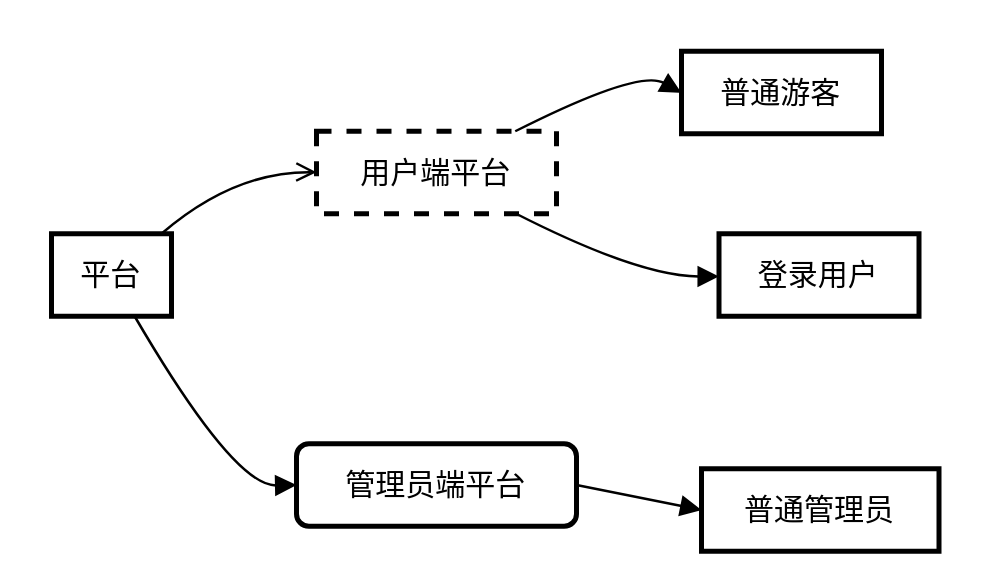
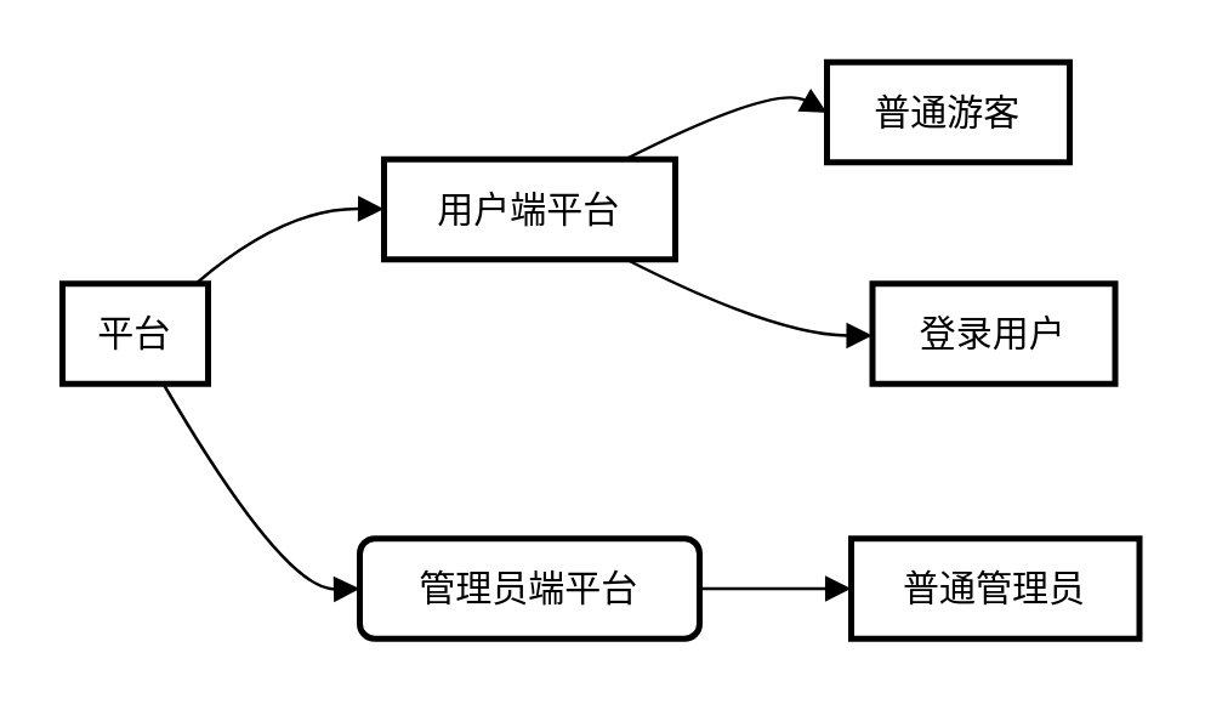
- <mxCell id="3" value="用户端平台" style="whiteSpace=wrap;strokeWidth=2;dashed=1;" vertex="1" parent="1"><mxGeometry x="126" y="52" width="96" height="33" as="geometry" /></mxCell>
+ <mxCell id="3" value="用户端平台" style="whiteSpace=wrap;strokeWidth=2;" vertex="1" parent="1"><mxGeometry x="126" y="52" width="96" height="33" as="geometry" /></mxCell>
- <mxCell id="8" value="" style="curved=1;startArrow=none;endArrow=open;exitX=0.906;exitY=0.012;entryX=-0.002;entryY=0.497;" edge="1" parent="1" source="2" target="3"><mxGeometry relative="1" as="geometry"><Array as="points"><mxPoint x="93" y="68" /></Array></mxGeometry></mxCell>
+ <mxCell id="8" value="" style="curved=1;startArrow=none;endArrow=block;exitX=0.906;exitY=0.012;entryX=-0.002;entryY=0.497;" edge="1" parent="1" source="2" target="3"><mxGeometry relative="1" as="geometry"><Array as="points"><mxPoint x="93" y="68" /></Array></mxGeometry></mxCell>
- <mxCell id="7" value="普通管理员" style="whiteSpace=wrap;strokeWidth=2;" vertex="1" parent="1"><mxGeometry x="280" y="187" width="95" height="33" as="geometry" /></mxCell>
+ <mxCell id="7" value="普通管理员" style="whiteSpace=wrap;strokeWidth=2;" vertex="1" parent="1"><mxGeometry x="280" y="177" width="95" height="33" as="geometry" /></mxCell>
